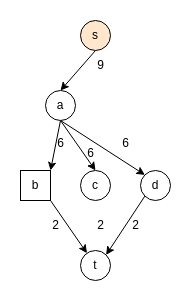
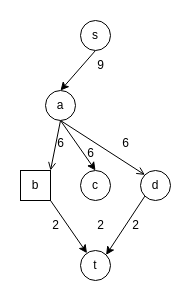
- <mxCell id="3" value="s" style="ellipse;whiteSpace=wrap;html=1;aspect=fixed;fillColor=#ffe6cc;" vertex="1" parent="1"><mxGeometry x="80" y="20" width="30" height="30" as="geometry" /></mxCell>
+ <mxCell id="3" value="s" style="ellipse;whiteSpace=wrap;html=1;aspect=fixed;" vertex="1" parent="1"><mxGeometry x="80" y="20" width="30" height="30" as="geometry" /></mxCell>
- <mxCell id="14" style="rounded=0;orthogonalLoop=1;jettySize=auto;html=1;exitX=0.5;exitY=1;exitDx=0;exitDy=0;entryX=1;entryY=0;entryDx=0;entryDy=0;" edge="1" parent="1" source="16" target="8"><mxGeometry relative="1" as="geometry" /></mxCell>
+ <mxCell id="14" style="rounded=0;orthogonalLoop=1;jettySize=auto;html=1;exitX=0.5;exitY=1;exitDx=0;exitDy=0;entryX=1;entryY=0;entryDx=0;entryDy=0;endArrow=open;" edge="1" parent="1" source="16" target="8"><mxGeometry relative="1" as="geometry" /></mxCell>
- <mxCell id="15" style="rounded=0;orthogonalLoop=1;jettySize=auto;html=1;exitX=0.5;exitY=1;exitDx=0;exitDy=0;entryX=0;entryY=0;entryDx=0;entryDy=0;" edge="1" parent="1" source="16" target="6"><mxGeometry relative="1" as="geometry" /></mxCell>
+ <mxCell id="15" style="rounded=0;orthogonalLoop=1;jettySize=auto;html=1;exitX=0.5;exitY=1;exitDx=0;exitDy=0;entryX=0;entryY=0;entryDx=0;entryDy=0;endArrow=open;" edge="1" parent="1" source="16" target="6"><mxGeometry relative="1" as="geometry" /></mxCell>
